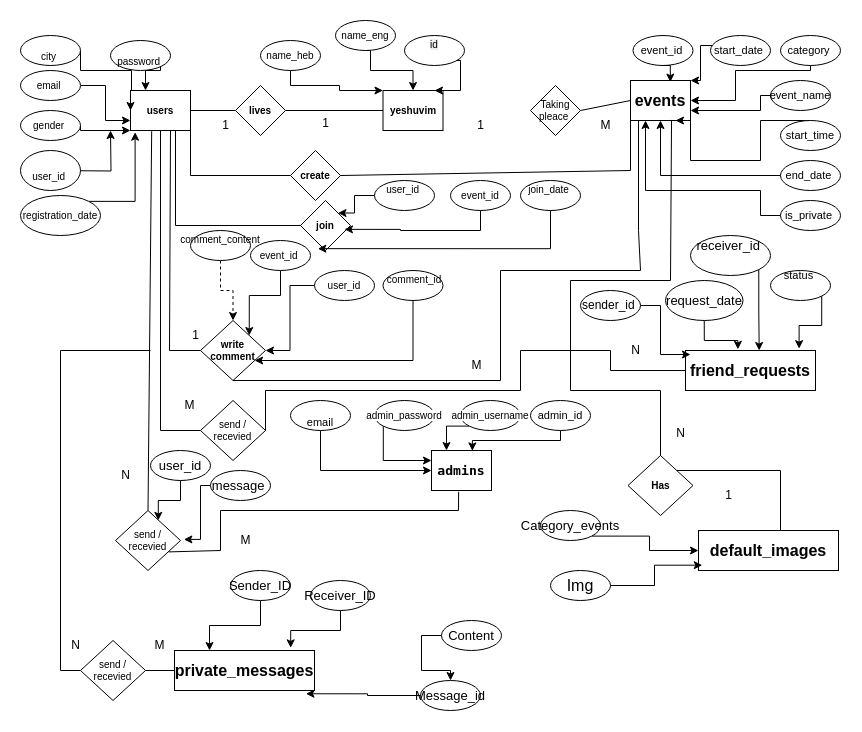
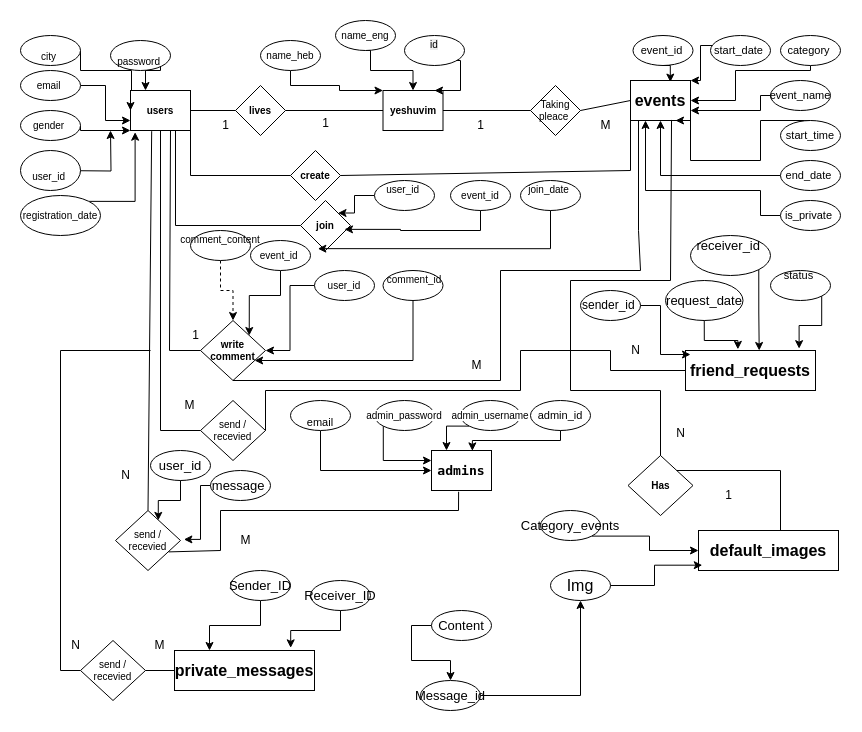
+ <mxCell id="47" value="" style="endArrow=none;html=1;rounded=0;entryX=1;entryY=0.5;entryDx=0;entryDy=0;exitX=0;exitY=0.5;exitDx=0;exitDy=0;fontSize=10;" edge="1" parent="1" source="16" target="17"><mxGeometry width="50" height="50" relative="1" as="geometry"><mxPoint x="395" y="135" as="sourcePoint" /><mxPoint x="350" y="130" as="targetPoint" /></mxGeometry></mxCell>
- <mxCell id="109" value="&lt;span style=&quot;font-family: Calibri, sans-serif; white-space-collapse: preserve;&quot;&gt;&lt;font style=&quot;font-size: 13px;&quot;&gt;Content&lt;/font&gt;&lt;/span&gt;" style="ellipse;whiteSpace=wrap;html=1;fontSize=10;" vertex="1" parent="1"><mxGeometry x="441" y="620" width="60" height="30" as="geometry" /></mxCell>
+ <mxCell id="109" value="&lt;span style=&quot;font-family: Calibri, sans-serif; white-space-collapse: preserve;&quot;&gt;&lt;font style=&quot;font-size: 13px;&quot;&gt;Content&lt;/font&gt;&lt;/span&gt;" style="ellipse;whiteSpace=wrap;html=1;fontSize=10;" vertex="1" parent="1"><mxGeometry x="431" y="610" width="60" height="30" as="geometry" /></mxCell>
- <mxCell id="113" style="edgeStyle=orthogonalEdgeStyle;rounded=0;orthogonalLoop=1;jettySize=auto;html=1;entryX=0.939;entryY=1.082;entryDx=0;entryDy=0;entryPerimeter=0;" edge="1" parent="1" source="107" target="103"><mxGeometry relative="1" as="geometry" /></mxCell>
+ <mxCell id="113" style="edgeStyle=orthogonalEdgeStyle;rounded=0;orthogonalLoop=1;jettySize=auto;html=1;" edge="1" parent="1" source="107" target="98"><mxGeometry relative="1" as="geometry" /></mxCell>
